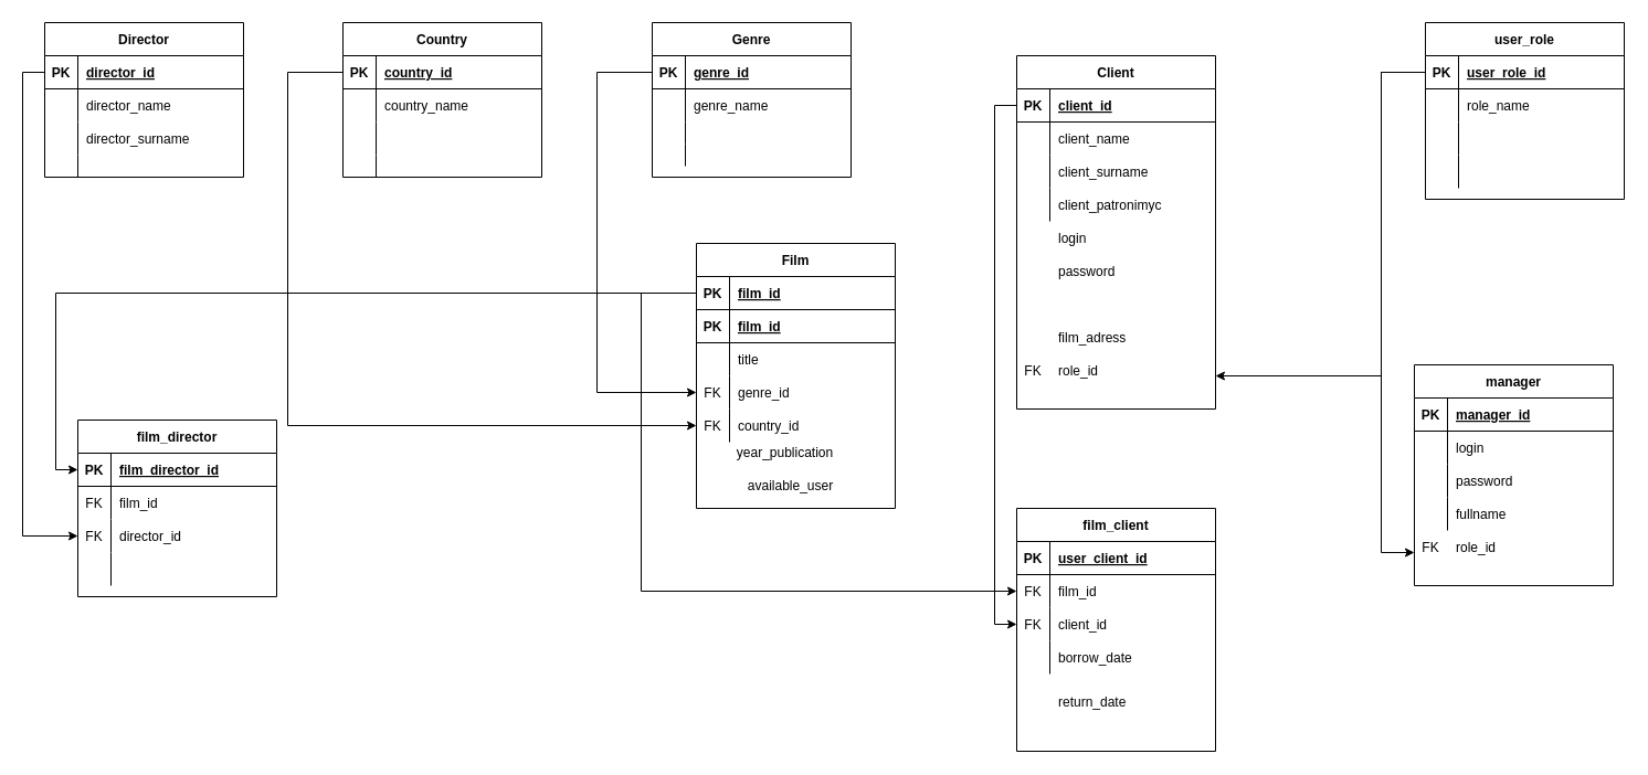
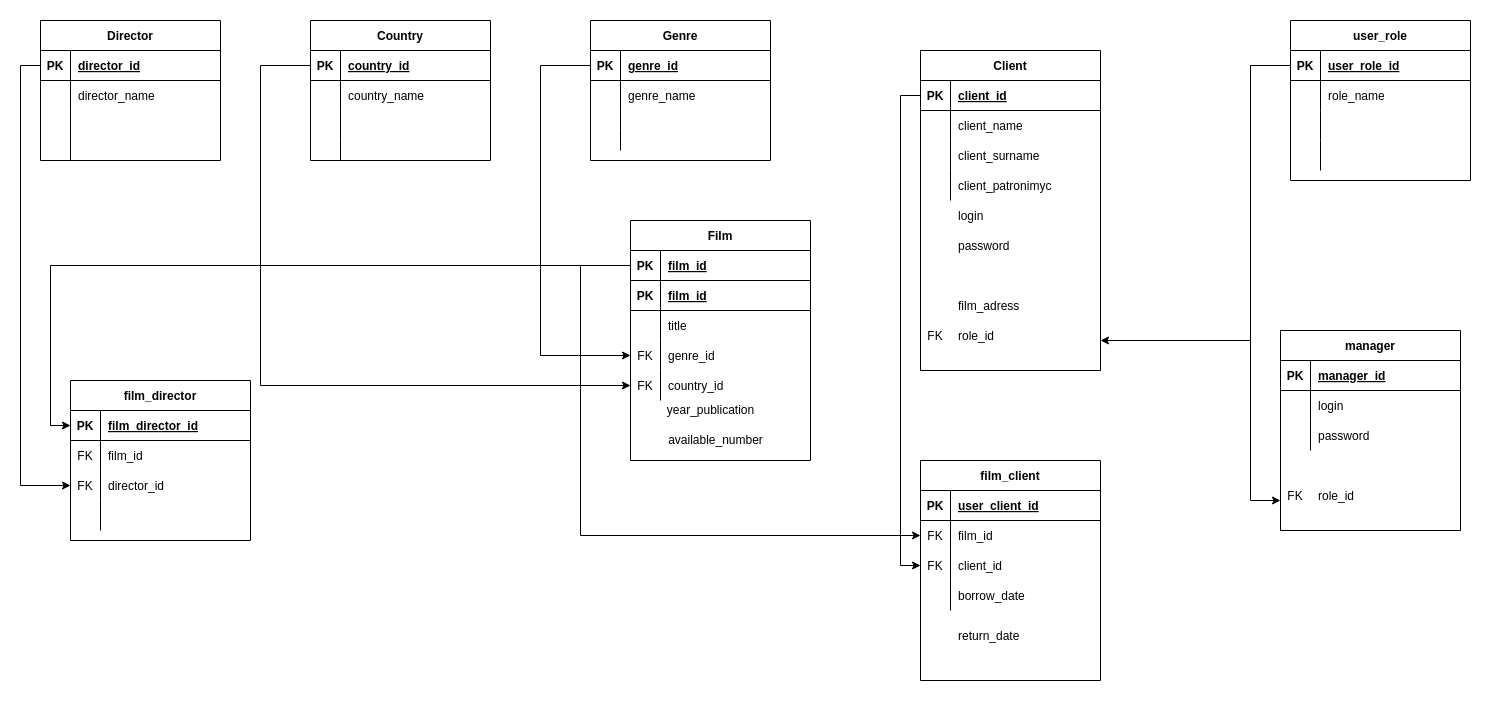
- <mxCell id="11" value="director_surname" style="shape=partialRectangle;connectable=0;fillColor=none;top=0;left=0;bottom=0;right=0;align=left;spacingLeft=6;overflow=hidden;" parent="9" vertex="1"><mxGeometry x="30" width="150" height="30" as="geometry" /></mxCell>
- <mxCell id="58" value="available_user" style="text;html=1;align=center;verticalAlign=middle;resizable=0;points=[];autosize=1;" parent="1" vertex="1"><mxGeometry x="660" y="430" width="110" height="20" as="geometry" /></mxCell>
+ <mxCell id="58" value="available_number" style="text;html=1;align=center;verticalAlign=middle;resizable=0;points=[];autosize=1;" parent="1" vertex="1"><mxGeometry x="660" y="430" width="110" height="20" as="geometry" /></mxCell>
- <mxCell id="125" value="fullname" style="shape=partialRectangle;connectable=0;fillColor=none;top=0;left=0;bottom=0;right=0;align=left;spacingLeft=6;overflow=hidden;" parent="123" vertex="1"><mxGeometry x="30" width="150" height="30" as="geometry" /></mxCell>
